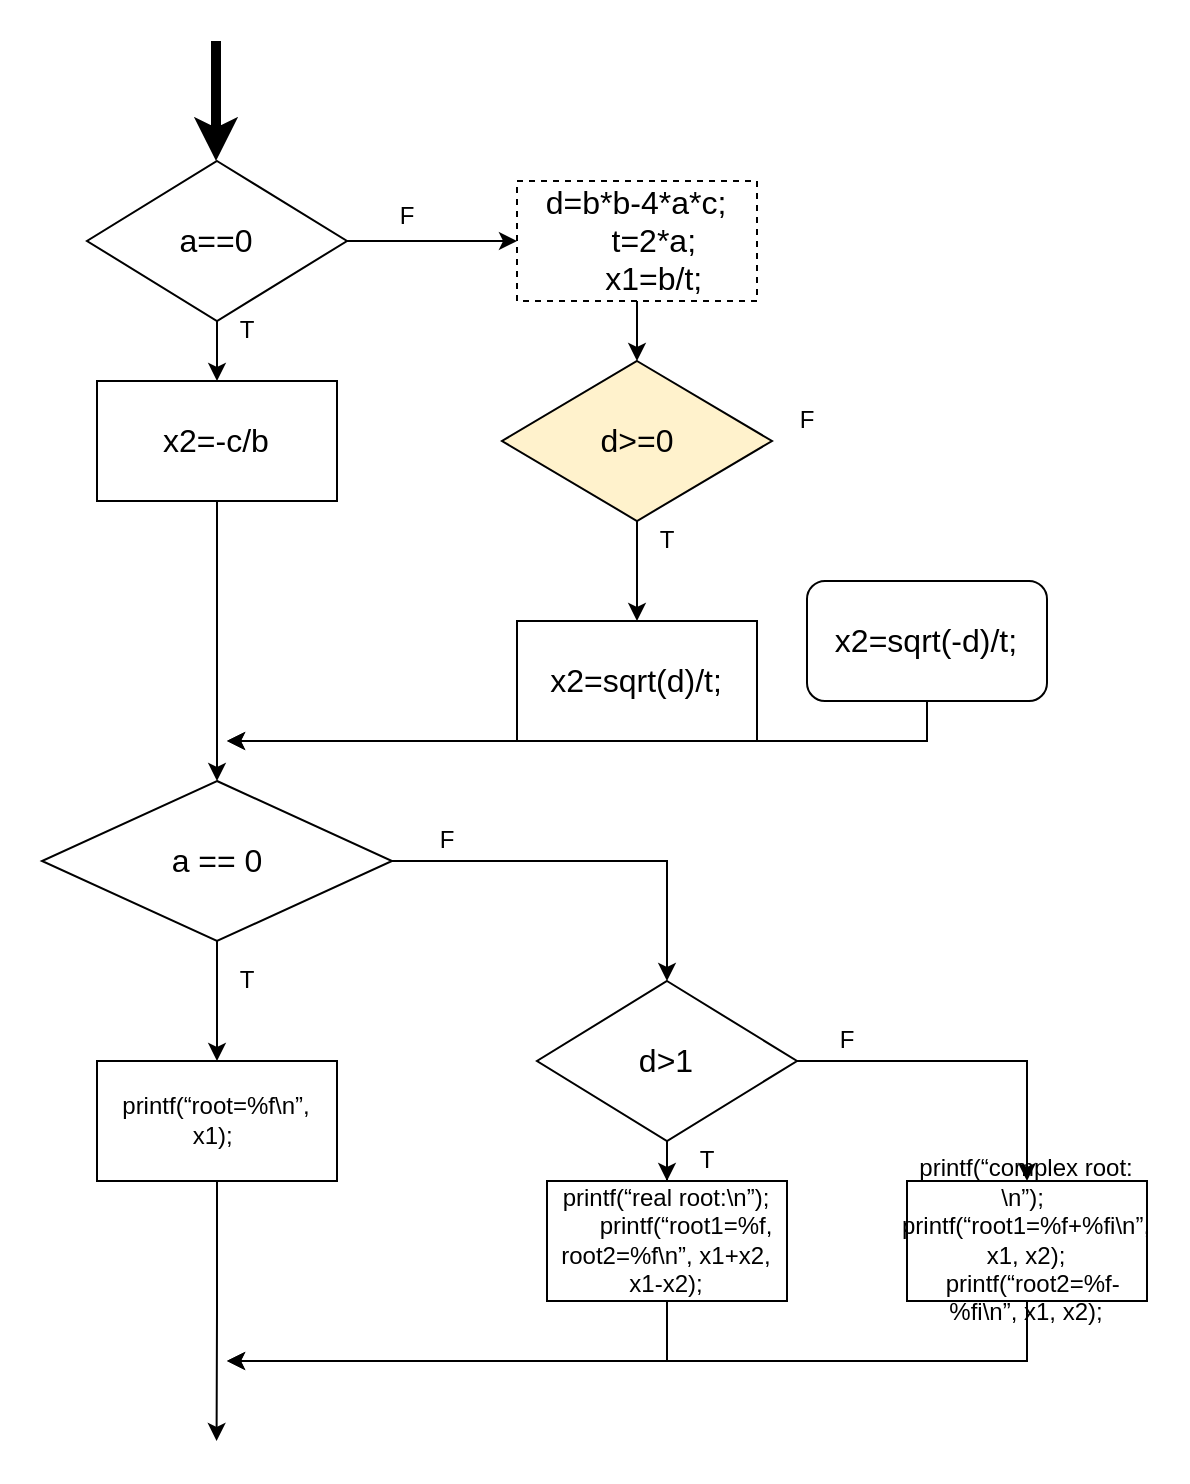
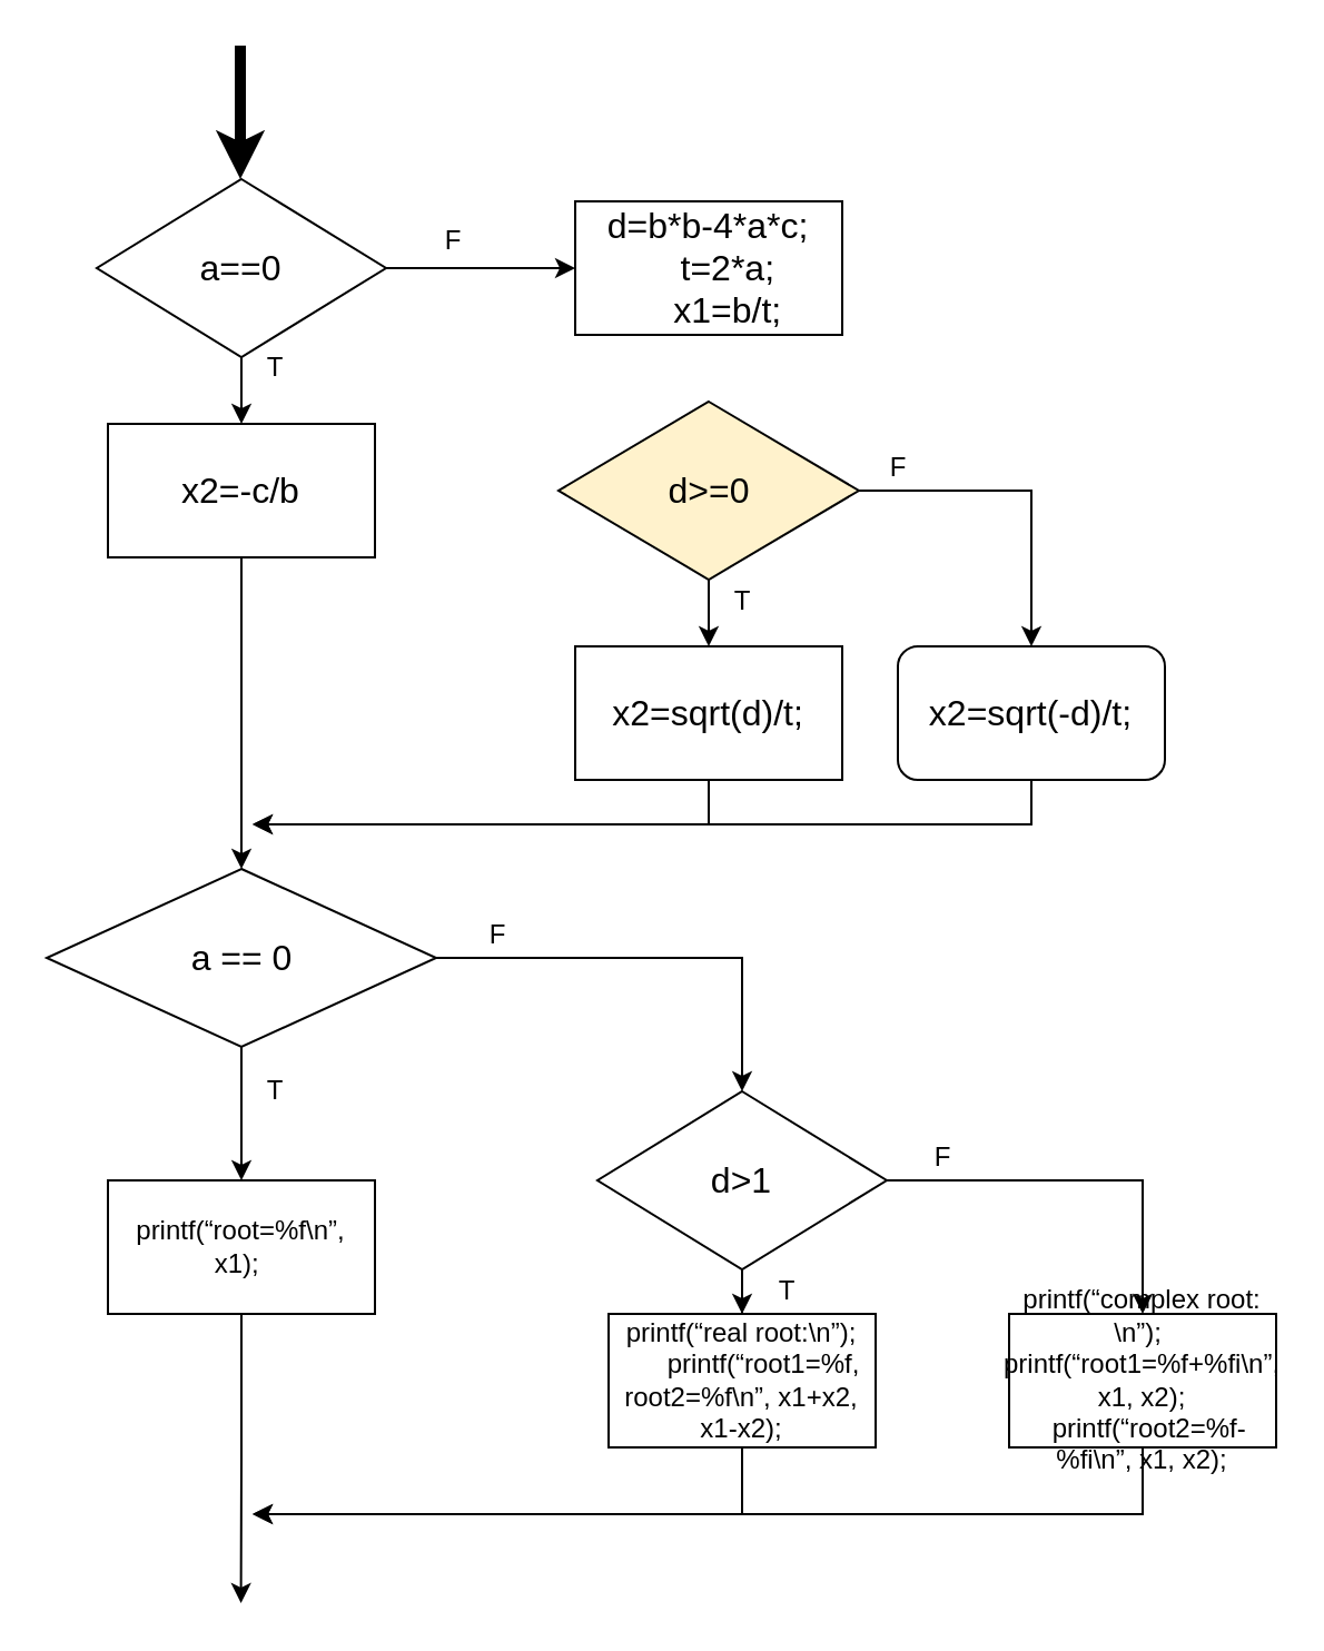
- <mxCell id="10" value="&lt;div style=&quot;font-size: 16px;&quot;&gt;&lt;font style=&quot;font-size: 16px;&quot;&gt;d=b*b-4*a*c;&lt;/font&gt;&lt;/div&gt;&lt;div style=&quot;font-size: 16px;&quot;&gt;&lt;font style=&quot;font-size: 16px;&quot;&gt;&amp;nbsp; &amp;nbsp; t=2*a;&lt;/font&gt;&lt;/div&gt;&lt;div style=&quot;font-size: 16px;&quot;&gt;&lt;font style=&quot;font-size: 16px;&quot;&gt;&amp;nbsp; &amp;nbsp; x1=b/t;&lt;/font&gt;&lt;/div&gt;" style="whiteSpace=wrap;html=1;dashed=1;" parent="1" vertex="1"><mxGeometry x="258" y="90" width="120" height="60" as="geometry" /></mxCell>
+ <mxCell id="10" value="&lt;div style=&quot;font-size: 16px;&quot;&gt;&lt;font style=&quot;font-size: 16px;&quot;&gt;d=b*b-4*a*c;&lt;/font&gt;&lt;/div&gt;&lt;div style=&quot;font-size: 16px;&quot;&gt;&lt;font style=&quot;font-size: 16px;&quot;&gt;&amp;nbsp; &amp;nbsp; t=2*a;&lt;/font&gt;&lt;/div&gt;&lt;div style=&quot;font-size: 16px;&quot;&gt;&lt;font style=&quot;font-size: 16px;&quot;&gt;&amp;nbsp; &amp;nbsp; x1=b/t;&lt;/font&gt;&lt;/div&gt;" style="whiteSpace=wrap;html=1;" parent="1" vertex="1"><mxGeometry x="258" y="90" width="120" height="60" as="geometry" /></mxCell>
- <mxCell id="9" value="" style="edgeStyle=orthogonalEdgeStyle;rounded=0;orthogonalLoop=1;jettySize=auto;html=1;" parent="1" source="10" target="14" edge="1"><mxGeometry relative="1" as="geometry" /></mxCell>
+ <mxCell id="13" style="edgeStyle=orthogonalEdgeStyle;rounded=0;orthogonalLoop=1;jettySize=auto;html=1;" parent="1" source="14" target="19" edge="1"><mxGeometry relative="1" as="geometry"><mxPoint x="463" y="290" as="targetPoint" /></mxGeometry></mxCell>
- <mxCell id="16" value="&lt;font style=&quot;font-size: 16px;&quot;&gt;x2=sqrt(d)/t;&lt;/font&gt;" style="whiteSpace=wrap;html=1;" parent="1" vertex="1"><mxGeometry x="258" y="310" width="120" height="60" as="geometry" /></mxCell>
+ <mxCell id="16" value="&lt;font style=&quot;font-size: 16px;&quot;&gt;x2=sqrt(d)/t;&lt;/font&gt;" style="whiteSpace=wrap;html=1;" parent="1" vertex="1"><mxGeometry x="258" y="290" width="120" height="60" as="geometry" /></mxCell>
